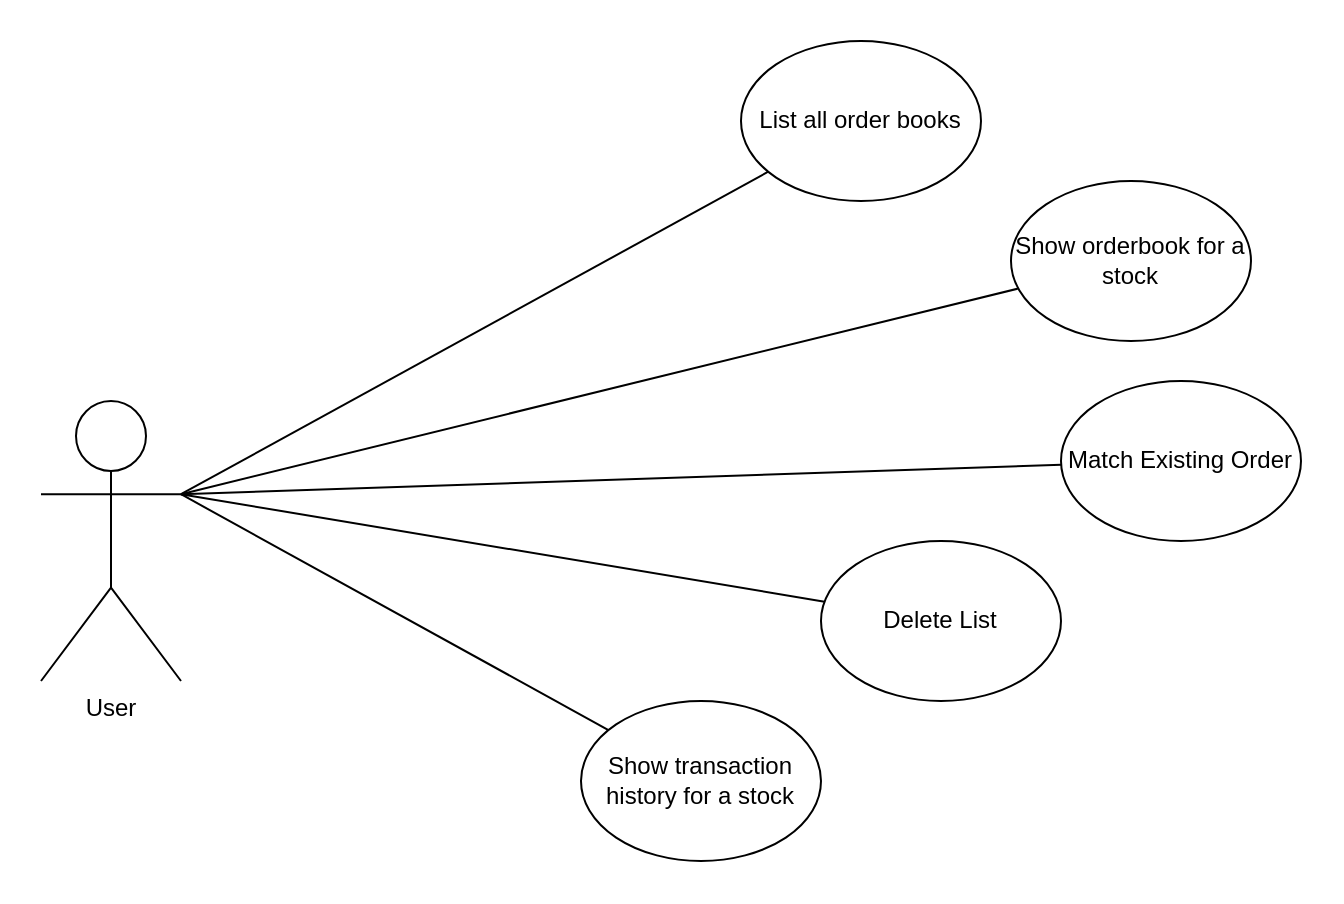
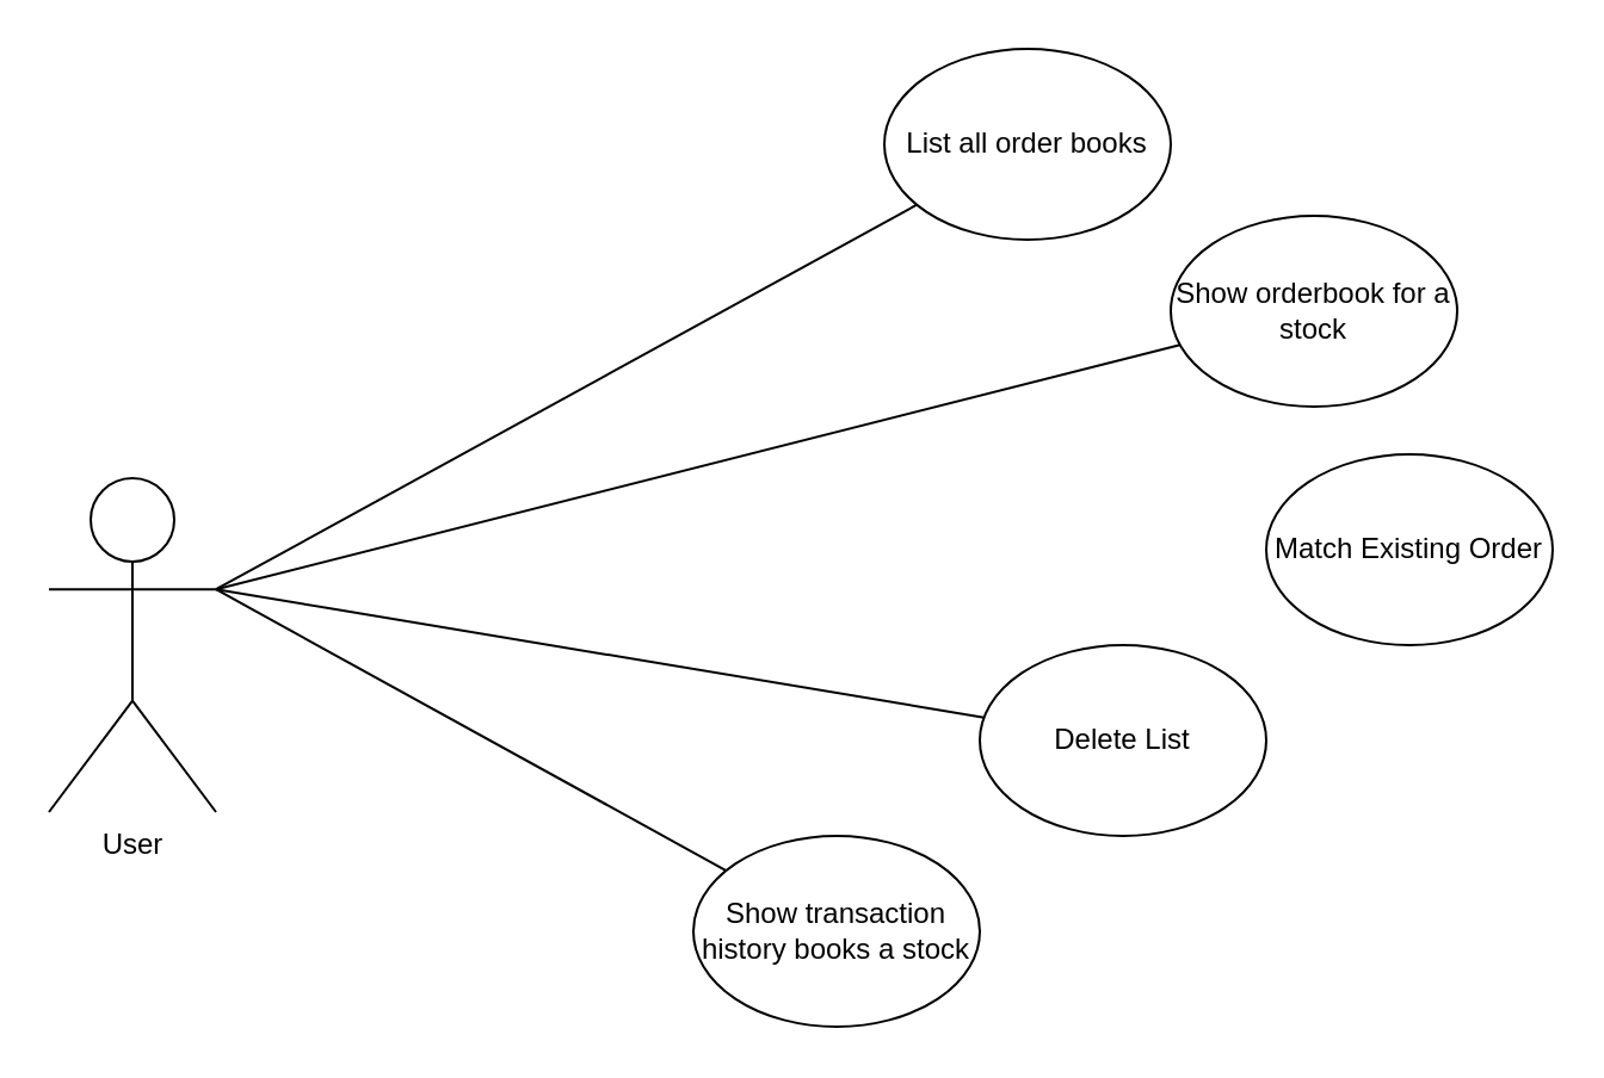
- <mxCell id="6" value="Show orderbook for a stock" style="ellipse;whiteSpace=wrap;html=1;" parent="1" vertex="1"><mxGeometry x="505" y="90" width="120" height="80" as="geometry" /></mxCell>
+ <mxCell id="6" value="Show orderbook for a stock" style="ellipse;whiteSpace=wrap;html=1;" parent="1" vertex="1"><mxGeometry x="490" y="90" width="120" height="80" as="geometry" /></mxCell>
- <mxCell id="11" value="" style="endArrow=none;html=1;exitX=1;exitY=0.333;exitDx=0;exitDy=0;exitPerimeter=0;" parent="1" source="2" target="3" edge="1"><mxGeometry width="50" height="50" relative="1" as="geometry"><mxPoint x="300" y="460" as="sourcePoint" /><mxPoint x="350" y="410" as="targetPoint" /></mxGeometry></mxCell>
- <mxCell id="7" value="Show transaction history for a stock" style="ellipse;whiteSpace=wrap;html=1;" parent="1" vertex="1"><mxGeometry x="290" y="350" width="120" height="80" as="geometry" /></mxCell>
+ <mxCell id="7" value="Show transaction history books a stock" style="ellipse;whiteSpace=wrap;html=1;" parent="1" vertex="1"><mxGeometry x="290" y="350" width="120" height="80" as="geometry" /></mxCell>
